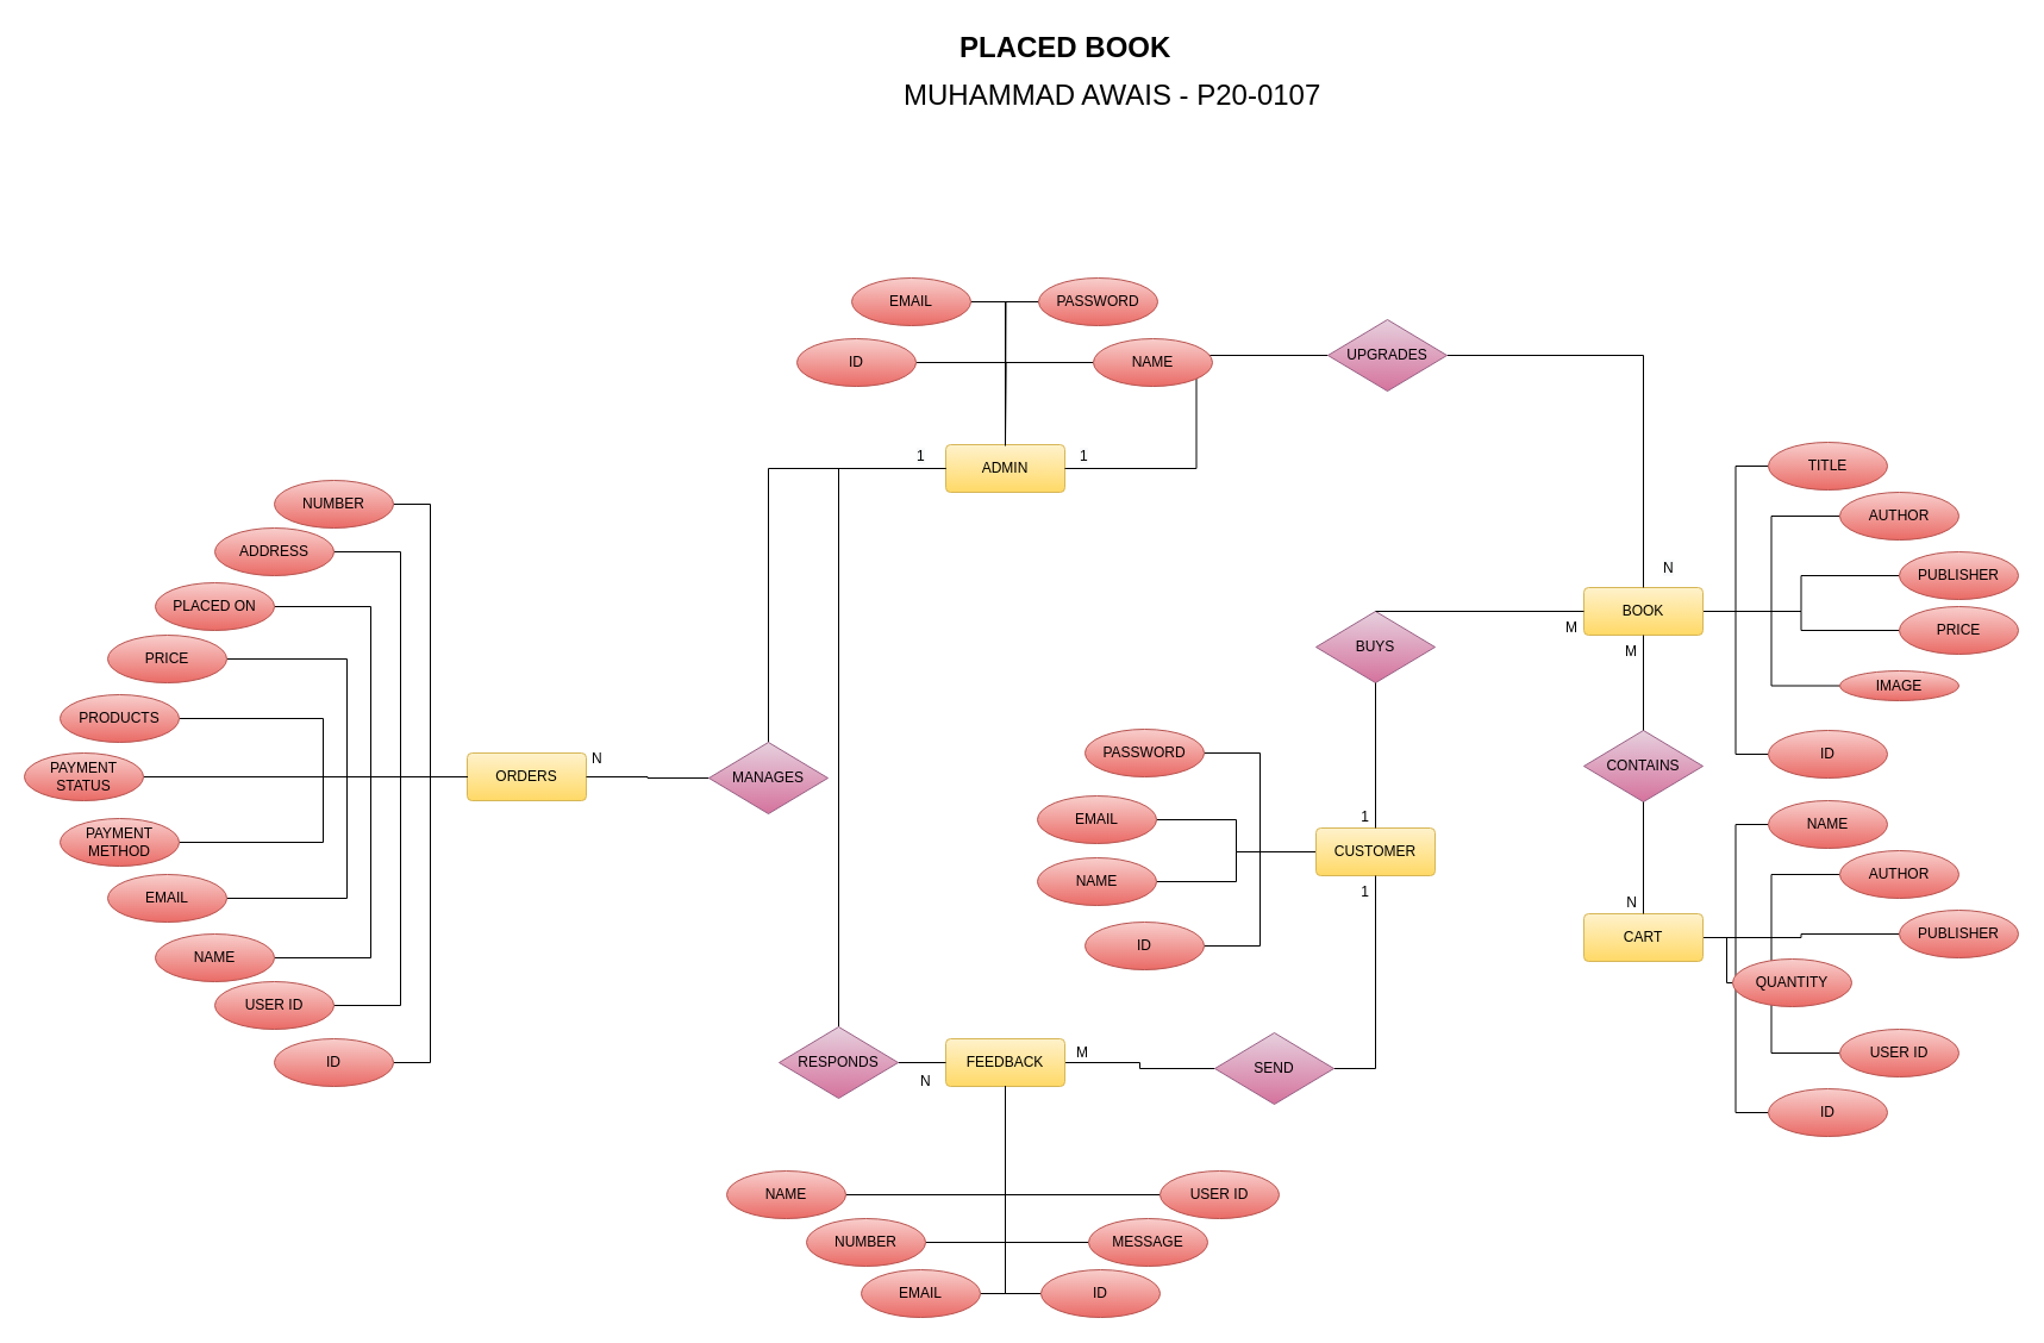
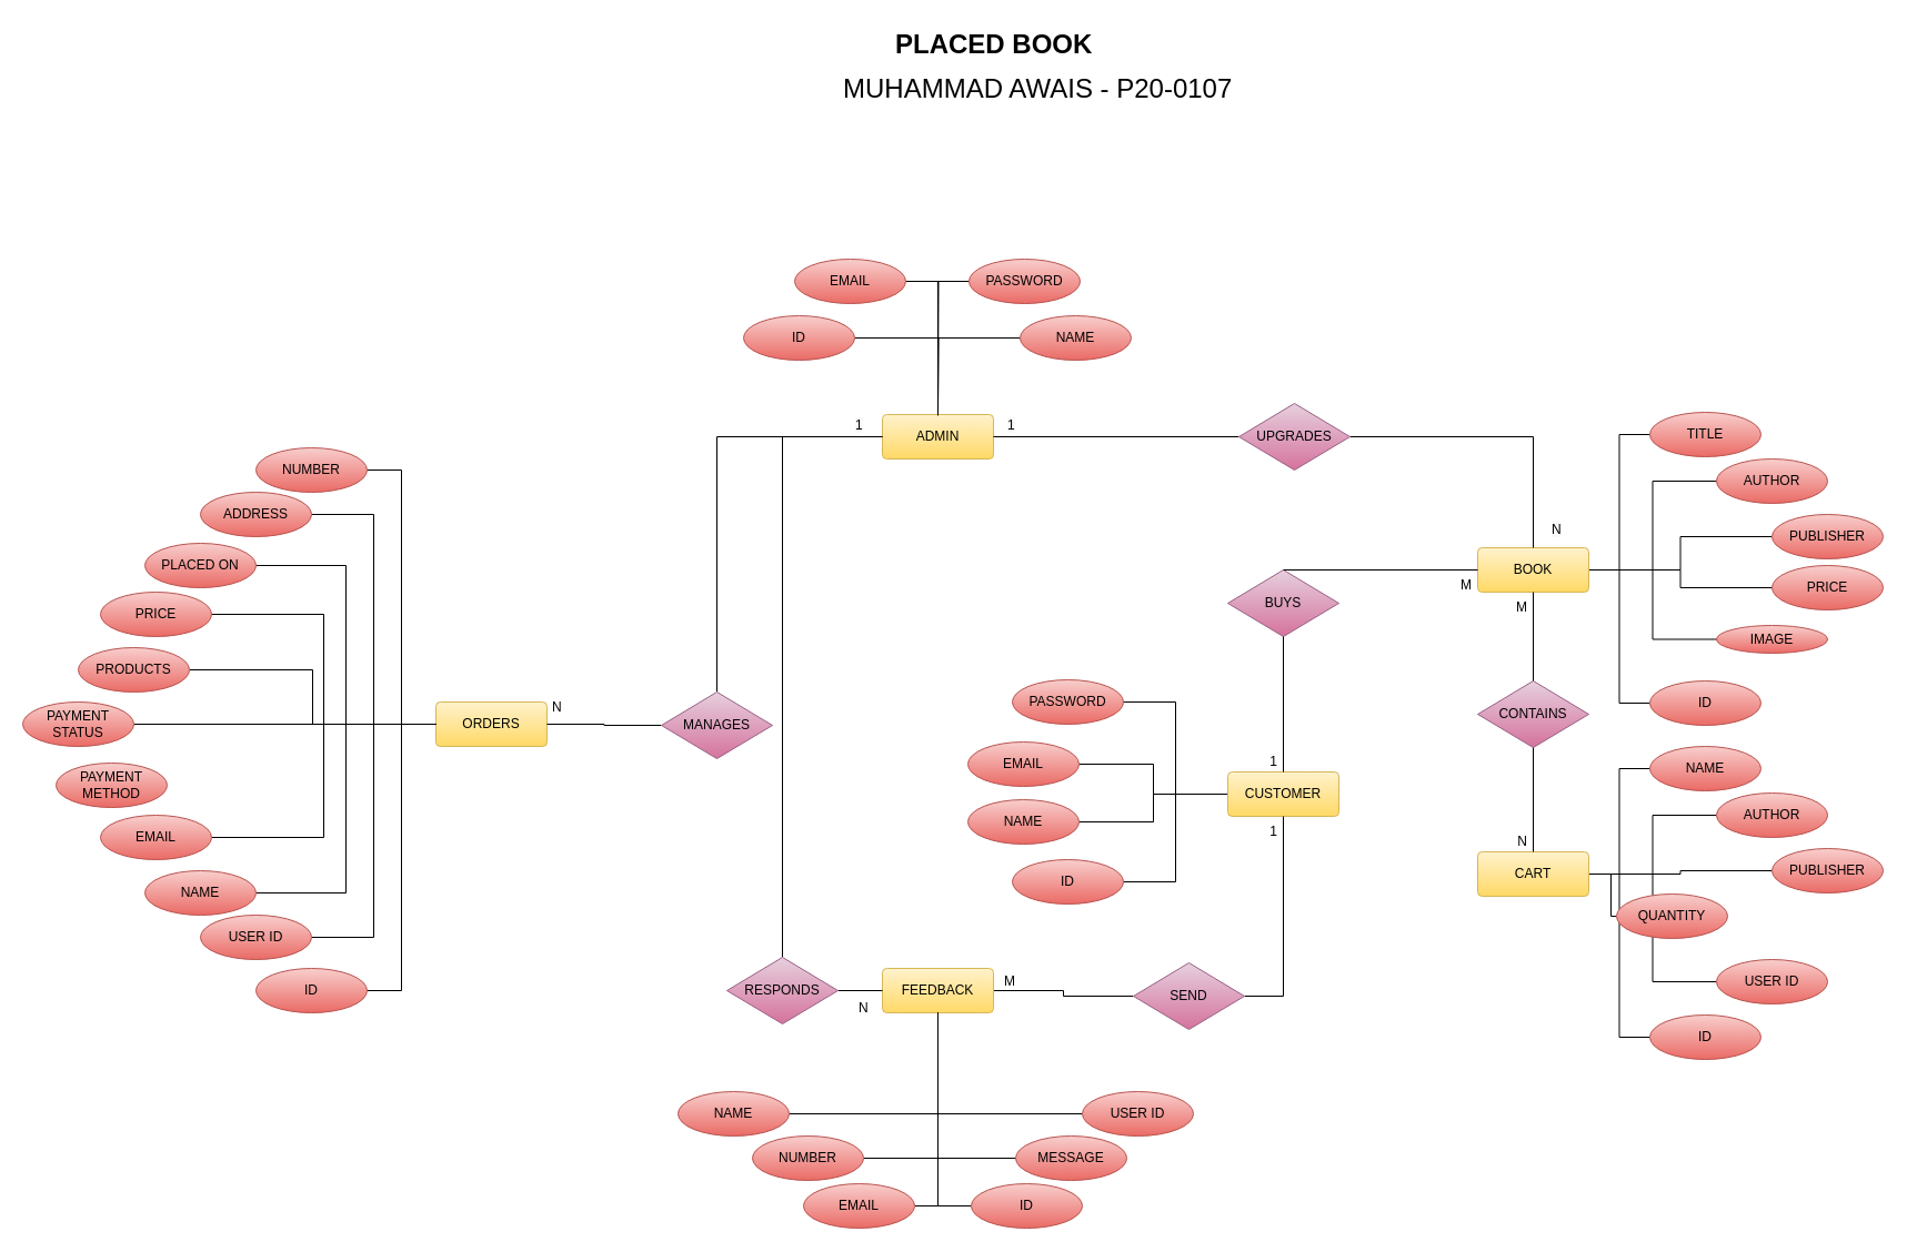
- <mxCell id="51" value="UPGRADES" style="shape=rhombus;perimeter=rhombusPerimeter;whiteSpace=wrap;html=1;align=center;fillColor=#e6d0de;gradientColor=#d5739d;strokeColor=#996185;" parent="1" vertex="1"><mxGeometry x="1115" y="268" width="100" height="60" as="geometry" /></mxCell>
+ <mxCell id="51" value="UPGRADES" style="shape=rhombus;perimeter=rhombusPerimeter;whiteSpace=wrap;html=1;align=center;fillColor=#e6d0de;gradientColor=#d5739d;strokeColor=#996185;" parent="1" vertex="1"><mxGeometry x="1115" y="363" width="100" height="60" as="geometry" /></mxCell>
- <mxCell id="93" value="PRODUCTS" style="ellipse;whiteSpace=wrap;html=1;align=center;fillColor=#f8cecc;gradientColor=#ea6b66;strokeColor=#b85450;" parent="1" vertex="1"><mxGeometry x="50" y="583" width="100" height="40" as="geometry" /></mxCell>
+ <mxCell id="93" value="PRODUCTS" style="ellipse;whiteSpace=wrap;html=1;align=center;fillColor=#f8cecc;gradientColor=#ea6b66;strokeColor=#b85450;" parent="1" vertex="1"><mxGeometry x="70" y="583" width="100" height="40" as="geometry" /></mxCell>
- <mxCell id="98" style="edgeStyle=orthogonalEdgeStyle;rounded=0;orthogonalLoop=1;jettySize=auto;html=1;exitX=1;exitY=0.5;exitDx=0;exitDy=0;entryX=0;entryY=0.5;entryDx=0;entryDy=0;endArrow=none;endFill=0;" parent="1" source="99" target="20" edge="1"><mxGeometry relative="1" as="geometry" /></mxCell>
